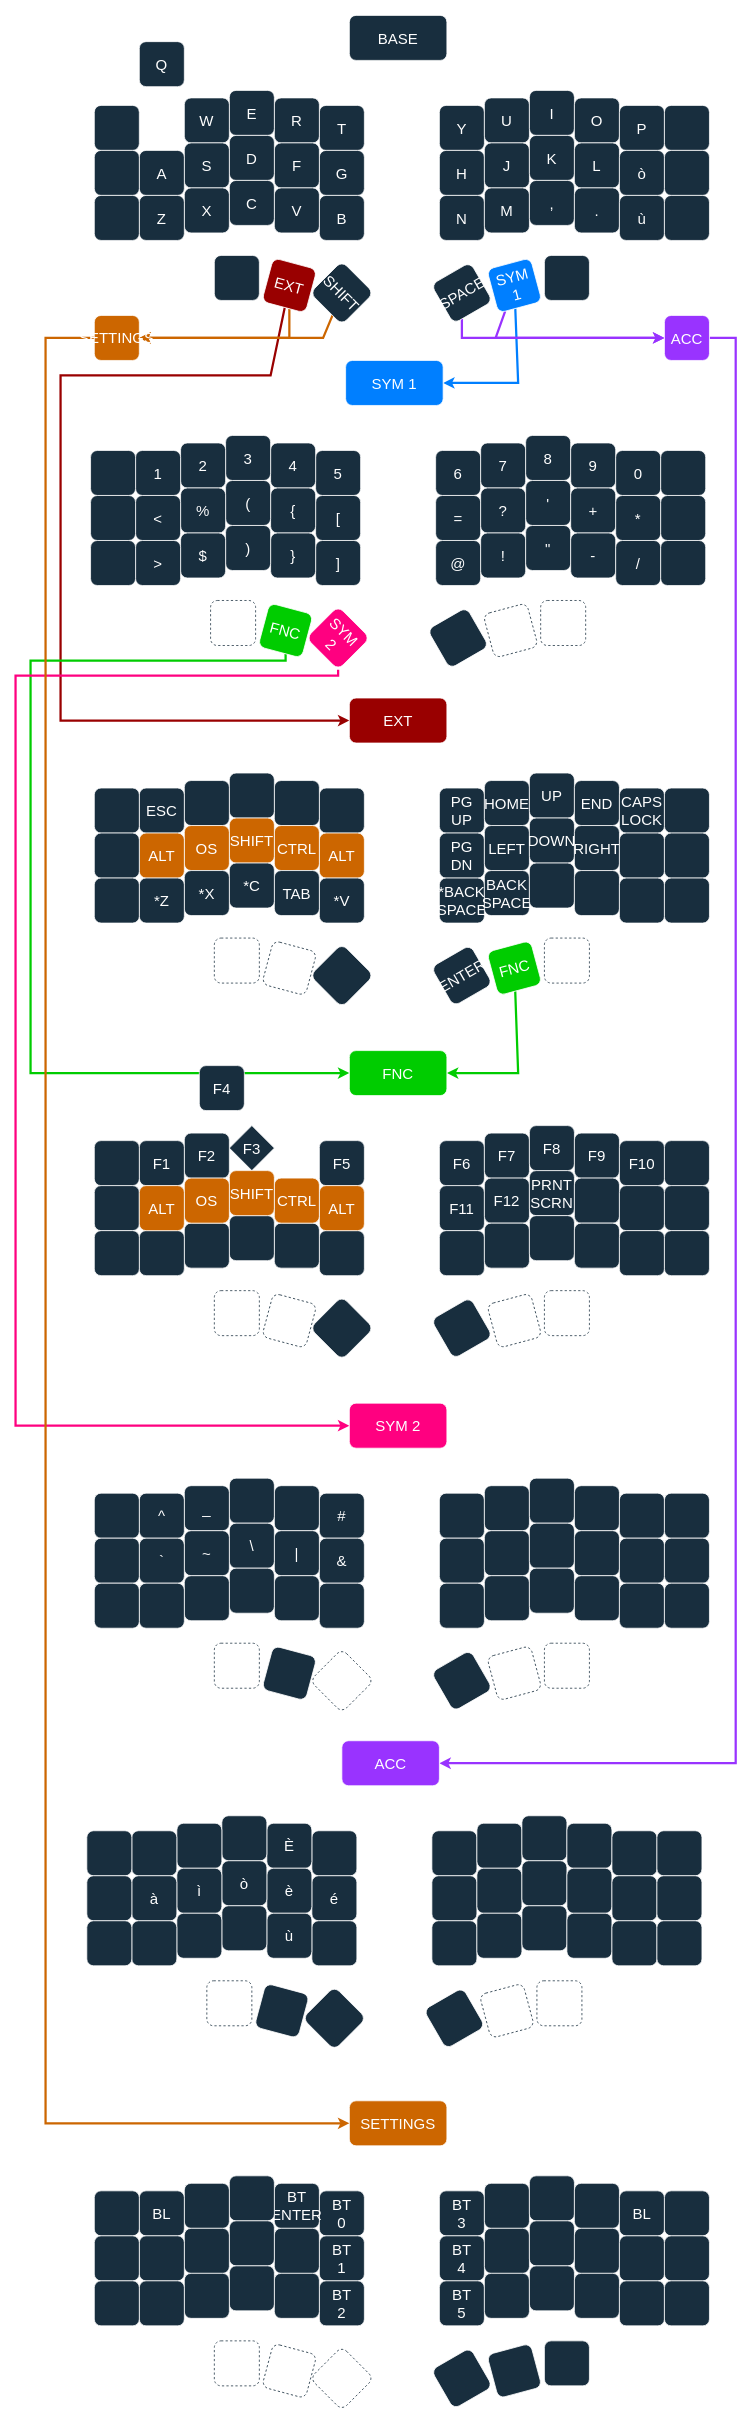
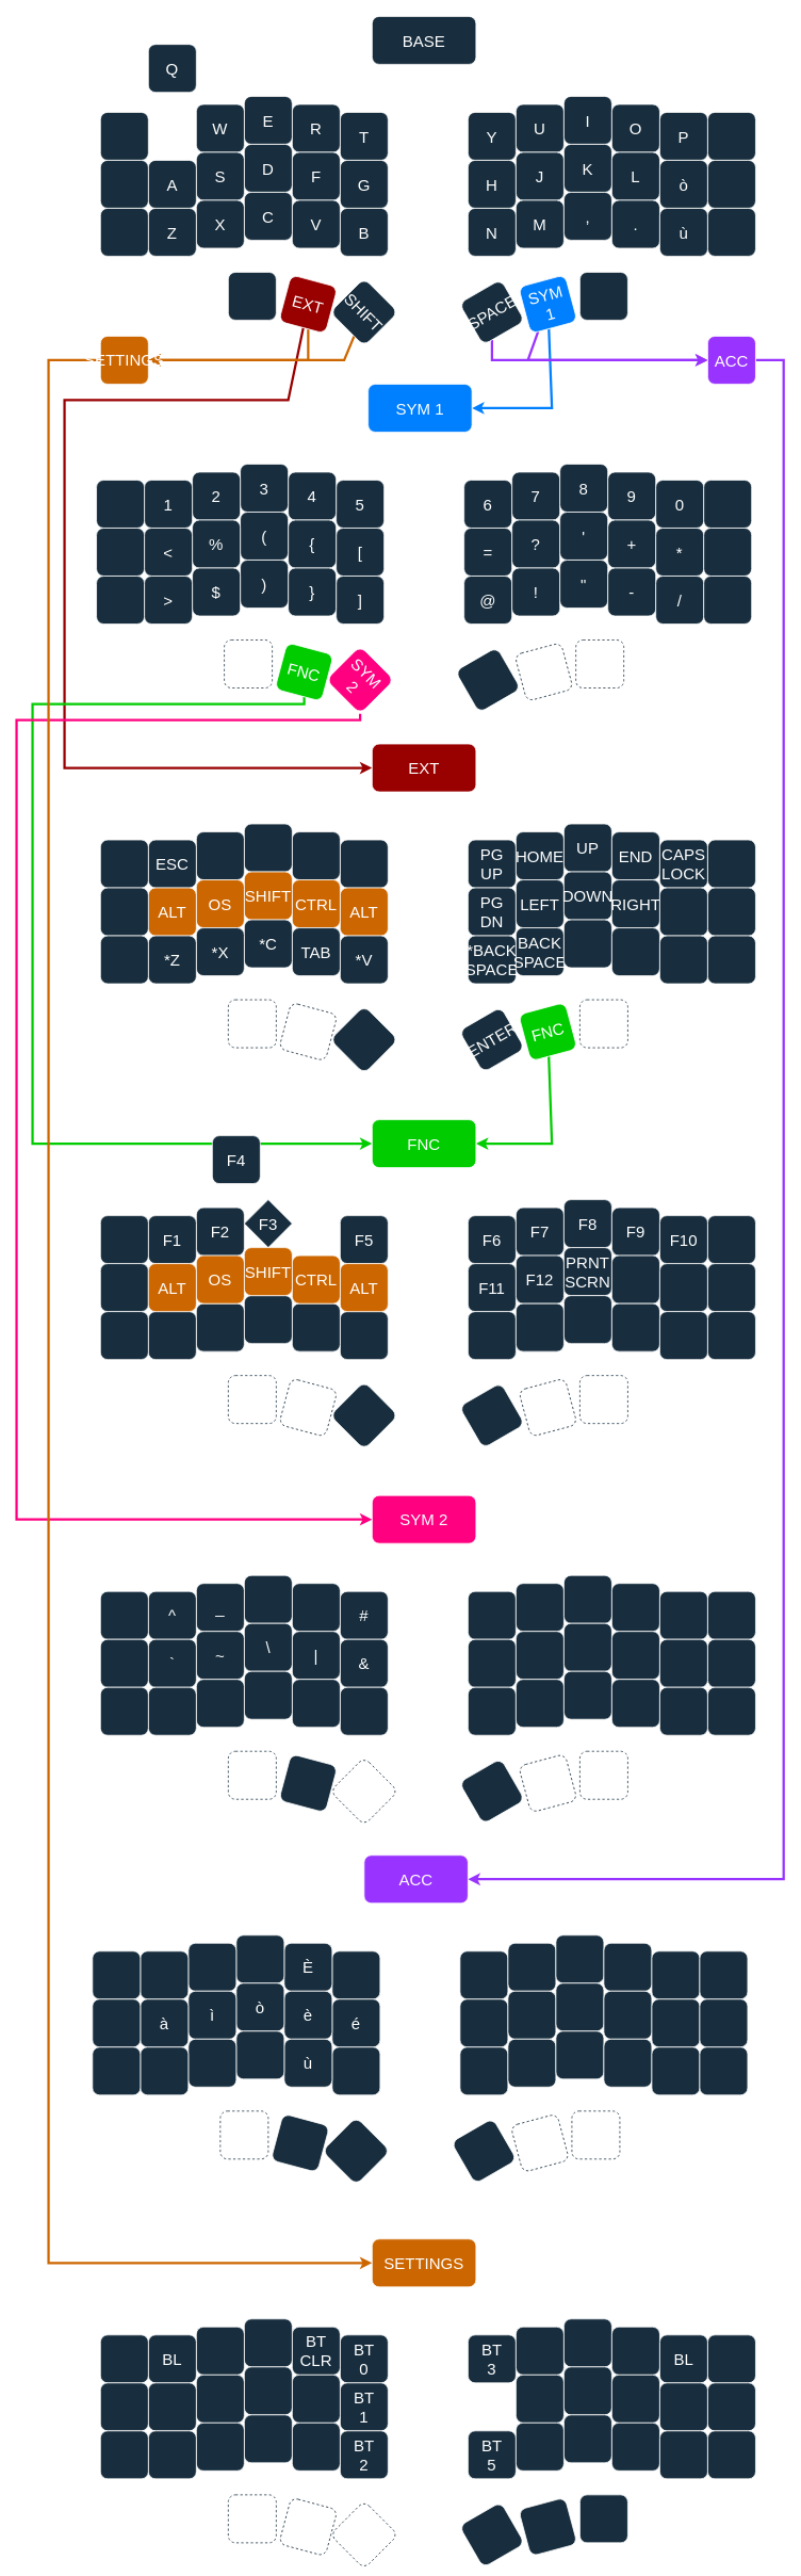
- <mxCell id="285" value="BT ENTER" style="rounded=1;whiteSpace=wrap;html=1;strokeColor=#FFFFFF;fontColor=#FFFFFF;fillColor=#182E3E;fontSize=20;" vertex="1" parent="1"><mxGeometry x="365" y="2910" width="60" height="60" as="geometry" /></mxCell>
+ <mxCell id="285" value="BT CLR" style="rounded=1;whiteSpace=wrap;html=1;strokeColor=#FFFFFF;fontColor=#FFFFFF;fillColor=#182E3E;fontSize=20;" vertex="1" parent="1"><mxGeometry x="365" y="2910" width="60" height="60" as="geometry" /></mxCell>
- <mxCell id="272" value="&lt;div&gt;BT&lt;/div&gt;&lt;div&gt;4&lt;br&gt;&lt;/div&gt;" style="rounded=1;whiteSpace=wrap;html=1;strokeColor=#FFFFFF;fontColor=#FFFFFF;fillColor=#182E3E;fontSize=20;" vertex="1" parent="1"><mxGeometry x="585" y="2980" width="60" height="60" as="geometry" /></mxCell>
